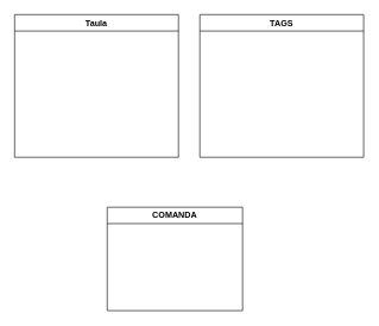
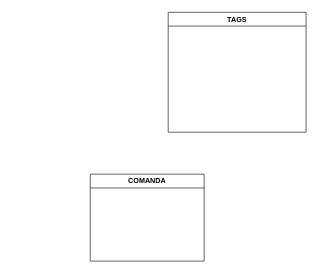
- <mxCell id="2" value="Taula" style="swimlane;whiteSpace=wrap;html=1;" vertex="1" parent="1"><mxGeometry x="20" y="20" width="230" height="200" as="geometry" /></mxCell>
